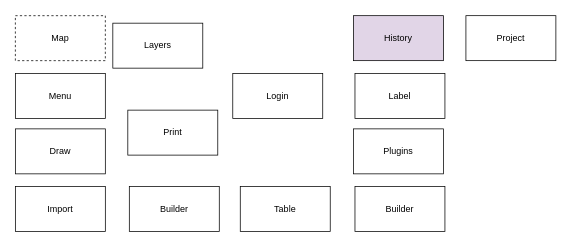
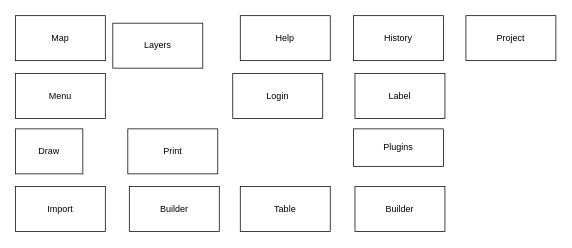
- <mxCell id="6" value="Map" style="rounded=0;whiteSpace=wrap;html=1;dashed=1;" parent="1" vertex="1"><mxGeometry x="20" y="20" width="120" height="60" as="geometry" /></mxCell>
+ <mxCell id="6" value="Map" style="rounded=0;whiteSpace=wrap;html=1;" parent="1" vertex="1"><mxGeometry x="20" y="20" width="120" height="60" as="geometry" /></mxCell>
+ <mxCell id="3" value="Help" style="rounded=0;whiteSpace=wrap;html=1;" parent="1" vertex="1"><mxGeometry x="320" y="20" width="120" height="60" as="geometry" /></mxCell>
- <mxCell id="14" value="History" style="rounded=0;whiteSpace=wrap;html=1;fillColor=#e1d5e7;" parent="1" vertex="1"><mxGeometry x="471" y="20" width="120" height="60" as="geometry" /></mxCell>
+ <mxCell id="14" value="History" style="rounded=0;whiteSpace=wrap;html=1;" parent="1" vertex="1"><mxGeometry x="471" y="20" width="120" height="60" as="geometry" /></mxCell>
- <mxCell id="9" value="Print" style="rounded=0;whiteSpace=wrap;html=1;" parent="1" vertex="1"><mxGeometry x="170" y="146" width="120" height="60" as="geometry" /></mxCell>
+ <mxCell id="9" value="Print" style="rounded=0;whiteSpace=wrap;html=1;" parent="1" vertex="1"><mxGeometry x="170" y="171" width="120" height="60" as="geometry" /></mxCell>
- <mxCell id="11" value="Draw" style="rounded=0;whiteSpace=wrap;html=1;" parent="1" vertex="1"><mxGeometry x="20" y="171" width="120" height="60" as="geometry" /></mxCell>
+ <mxCell id="11" value="Draw" style="rounded=0;whiteSpace=wrap;html=1;" parent="1" vertex="1"><mxGeometry x="20" y="171" width="90" height="60" as="geometry" /></mxCell>
- <mxCell id="16" value="Plugins" style="rounded=0;whiteSpace=wrap;html=1;" parent="1" vertex="1"><mxGeometry x="471" y="171" width="120" height="60" as="geometry" /></mxCell>
+ <mxCell id="16" value="Plugins" style="rounded=0;whiteSpace=wrap;html=1;" parent="1" vertex="1"><mxGeometry x="471" y="171" width="120" height="50" as="geometry" /></mxCell>
